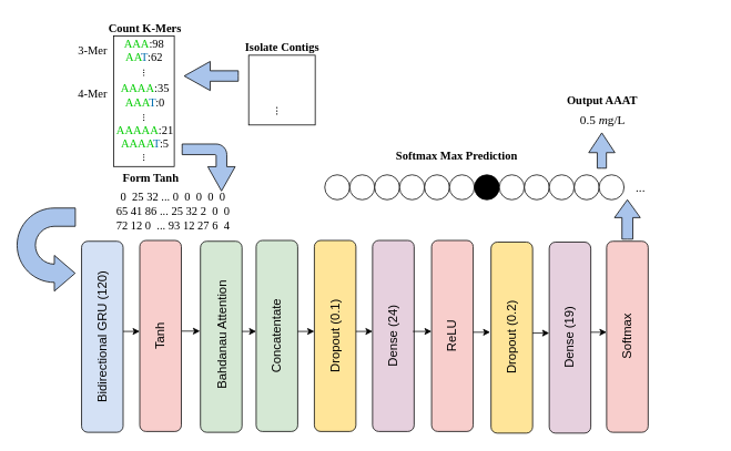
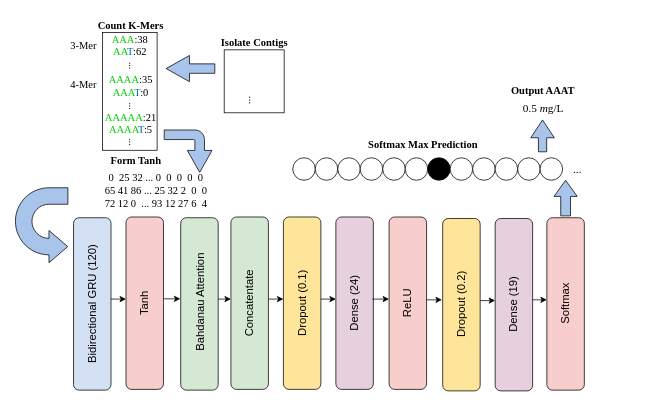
- <mxCell id="6" value="&lt;font style=&quot;font-size: 14px&quot; face=&quot;Lucida Console&quot;&gt;&lt;font color=&quot;#00cc00&quot; style=&quot;font-size: 14px&quot;&gt;A&lt;/font&gt;&lt;font style=&quot;font-size: 14px&quot; color=&quot;#00cc00&quot;&gt;AA&lt;/font&gt;&lt;font style=&quot;font-size: 14px&quot;&gt;:98&lt;br&gt;&lt;/font&gt;&lt;/font&gt;&lt;font color=&quot;#00cc00&quot; style=&quot;font-family: &amp;#34;lucida console&amp;#34; ; font-size: 14px&quot;&gt;A&lt;/font&gt;&lt;font style=&quot;font-family: &amp;#34;lucida console&amp;#34; ; font-size: 14px&quot; color=&quot;#00cc00&quot;&gt;A&lt;/font&gt;&lt;font color=&quot;#006eaf&quot; style=&quot;font-family: &amp;#34;lucida console&amp;#34; ; font-size: 14px&quot;&gt;T&lt;/font&gt;&lt;font style=&quot;font-family: &amp;#34;lucida console&amp;#34; ; font-size: 14px&quot;&gt;:62&lt;/font&gt;&lt;font style=&quot;font-size: 14px&quot; face=&quot;Lucida Console&quot;&gt;&lt;br&gt;&lt;/font&gt;" style="text;html=1;strokeColor=none;fillColor=none;align=center;verticalAlign=middle;whiteSpace=wrap;rounded=0;" vertex="1" parent="1"><mxGeometry x="142.5" y="46" width="60" height="30" as="geometry" /></mxCell>
+ <mxCell id="6" value="&lt;font style=&quot;font-size: 14px&quot; face=&quot;Lucida Console&quot;&gt;&lt;font color=&quot;#00cc00&quot; style=&quot;font-size: 14px&quot;&gt;A&lt;/font&gt;&lt;font style=&quot;font-size: 14px&quot; color=&quot;#00cc00&quot;&gt;AA&lt;/font&gt;&lt;font style=&quot;font-size: 14px&quot;&gt;:38&lt;br&gt;&lt;/font&gt;&lt;/font&gt;&lt;font color=&quot;#00cc00&quot; style=&quot;font-family: &amp;#34;lucida console&amp;#34; ; font-size: 14px&quot;&gt;A&lt;/font&gt;&lt;font style=&quot;font-family: &amp;#34;lucida console&amp;#34; ; font-size: 14px&quot; color=&quot;#00cc00&quot;&gt;A&lt;/font&gt;&lt;font color=&quot;#006eaf&quot; style=&quot;font-family: &amp;#34;lucida console&amp;#34; ; font-size: 14px&quot;&gt;T&lt;/font&gt;&lt;font style=&quot;font-family: &amp;#34;lucida console&amp;#34; ; font-size: 14px&quot;&gt;:62&lt;/font&gt;&lt;font style=&quot;font-size: 14px&quot; face=&quot;Lucida Console&quot;&gt;&lt;br&gt;&lt;/font&gt;" style="text;html=1;strokeColor=none;fillColor=none;align=center;verticalAlign=middle;whiteSpace=wrap;rounded=0;" vertex="1" parent="1"><mxGeometry x="142.5" y="46" width="60" height="30" as="geometry" /></mxCell>
- <mxCell id="40" value="&lt;b&gt;Softmax Max Prediction&lt;/b&gt;" style="text;html=1;strokeColor=none;fillColor=none;align=center;verticalAlign=middle;whiteSpace=wrap;rounded=0;fontFamily=Lucida Console;fontSize=14;fontColor=#000000;" vertex="1" parent="1"><mxGeometry x="467" y="173" width="164" height="30" as="geometry" /></mxCell>
+ <mxCell id="40" value="&lt;b&gt;Softmax Max Prediction&lt;/b&gt;" style="text;html=1;strokeColor=none;fillColor=none;align=center;verticalAlign=middle;whiteSpace=wrap;rounded=0;fontFamily=Lucida Console;fontSize=14;fontColor=#000000;" vertex="1" parent="1"><mxGeometry x="482" y="178" width="164" height="30" as="geometry" /></mxCell>
